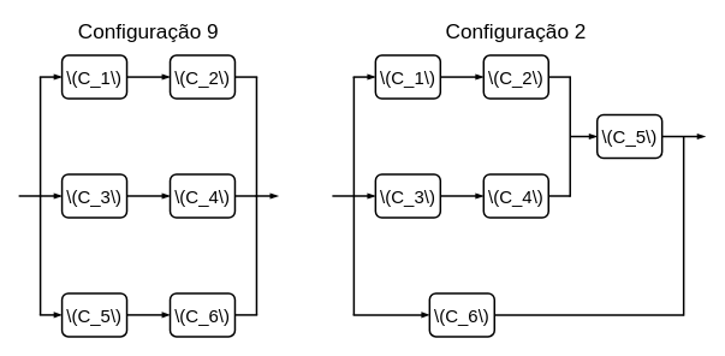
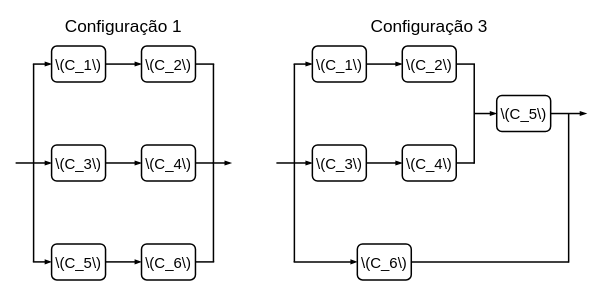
- <mxCell id="41" value="Configuração 9" style="text;html=1;align=center;verticalAlign=middle;whiteSpace=wrap;rounded=0;fontSize=23;" vertex="1" parent="1"><mxGeometry x="62" y="20" width="204" height="30" as="geometry" /></mxCell>
+ <mxCell id="41" value="Configuração 1" style="text;html=1;align=center;verticalAlign=middle;whiteSpace=wrap;rounded=0;fontSize=23;" vertex="1" parent="1"><mxGeometry x="62" y="20" width="204" height="30" as="geometry" /></mxCell>
- <mxCell id="42" value="Configuração 2" style="text;html=1;align=center;verticalAlign=middle;whiteSpace=wrap;rounded=0;fontSize=23;" vertex="1" parent="1"><mxGeometry x="470" y="20" width="204" height="30" as="geometry" /></mxCell>
+ <mxCell id="42" value="Configuração 3" style="text;html=1;align=center;verticalAlign=middle;whiteSpace=wrap;rounded=0;fontSize=23;" vertex="1" parent="1"><mxGeometry x="470" y="20" width="204" height="30" as="geometry" /></mxCell>
